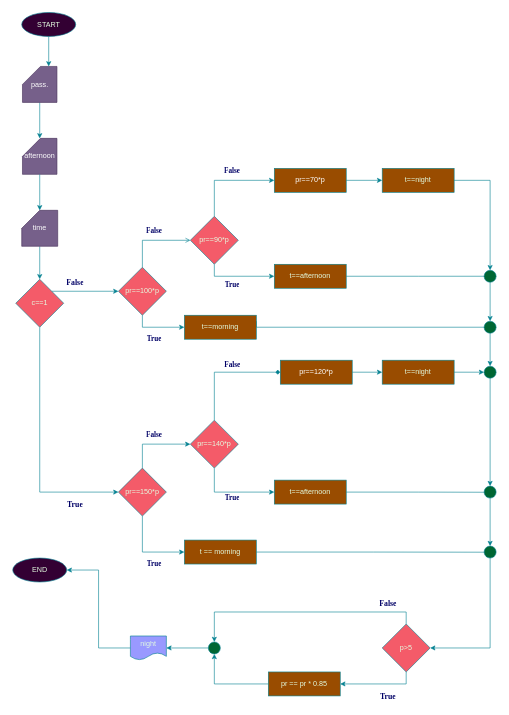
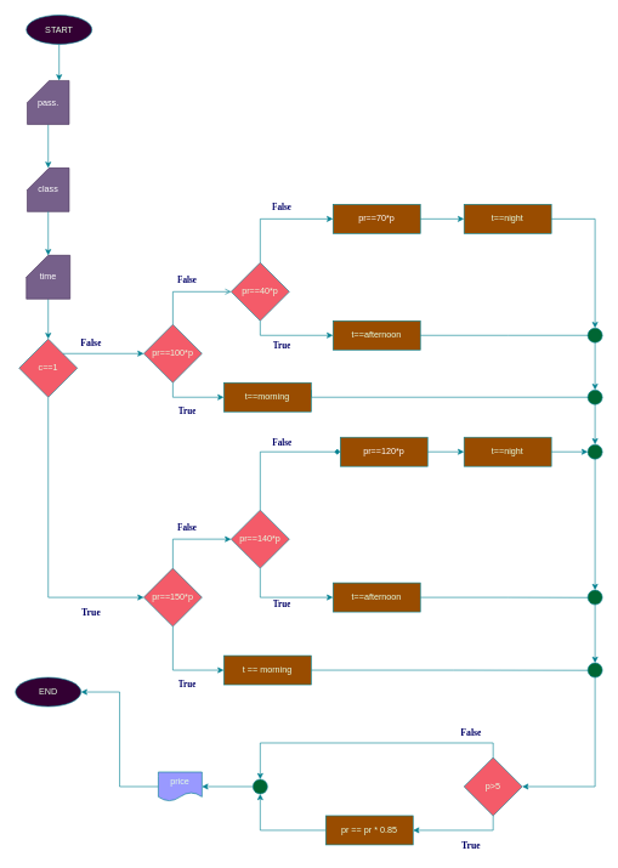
- <mxCell id="6" value="afternoon" style="shape=card;whiteSpace=wrap;html=1;labelBackgroundColor=none;fillColor=#76608a;strokeColor=#432D57;fontColor=#ffffff;" vertex="1" parent="1"><mxGeometry x="37" y="230" width="57.5" height="60" as="geometry" /></mxCell>
+ <mxCell id="6" value="class" style="shape=card;whiteSpace=wrap;html=1;labelBackgroundColor=none;fillColor=#76608a;strokeColor=#432D57;fontColor=#ffffff;" vertex="1" parent="1"><mxGeometry x="37" y="230" width="57.5" height="60" as="geometry" /></mxCell>
- <mxCell id="21" value="pr==90*p" style="rhombus;whiteSpace=wrap;html=1;strokeColor=#028090;fontColor=#E4FDE1;fillColor=#F45B69;" vertex="1" parent="1"><mxGeometry x="317" y="360" width="80" height="80" as="geometry" /></mxCell>
+ <mxCell id="21" value="pr==40*p" style="rhombus;whiteSpace=wrap;html=1;strokeColor=#028090;fontColor=#E4FDE1;fillColor=#F45B69;" vertex="1" parent="1"><mxGeometry x="317" y="360" width="80" height="80" as="geometry" /></mxCell>
- <mxCell id="75" value="night" style="shape=document;whiteSpace=wrap;html=1;boundedLbl=1;strokeColor=#028090;fontColor=#E4FDE1;fillColor=#9999FF;" vertex="1" parent="1"><mxGeometry x="217" y="1060" width="60" height="40" as="geometry" /></mxCell>
+ <mxCell id="75" value="price" style="shape=document;whiteSpace=wrap;html=1;boundedLbl=1;strokeColor=#028090;fontColor=#E4FDE1;fillColor=#9999FF;" vertex="1" parent="1"><mxGeometry x="217" y="1060" width="60" height="40" as="geometry" /></mxCell>
